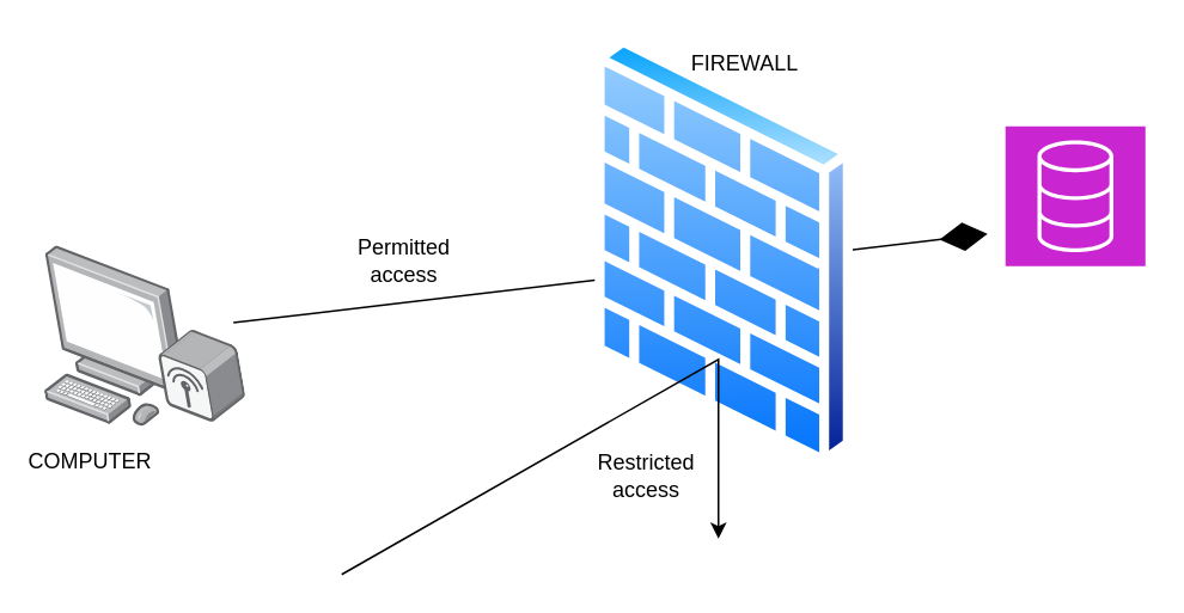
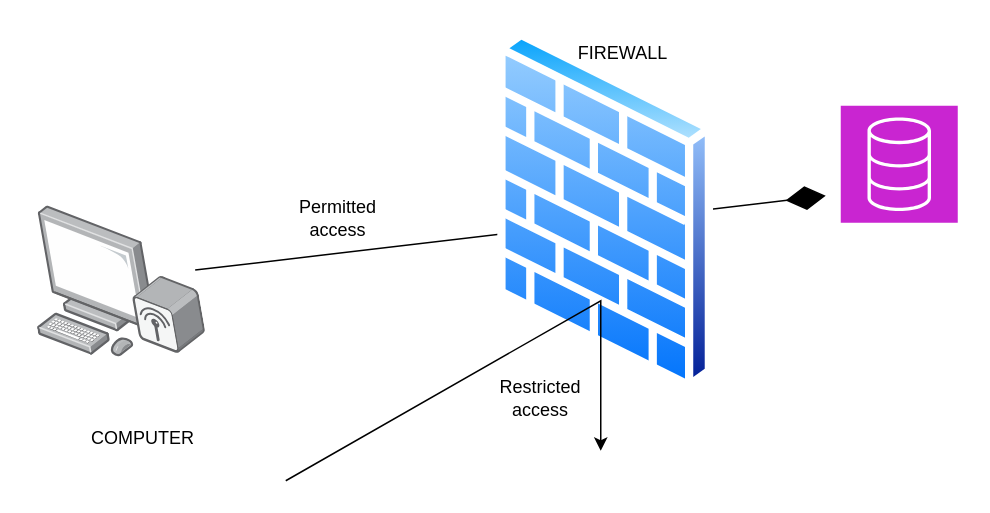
- <mxCell id="8" value="COMPUTER" style="text;html=1;strokeColor=none;fillColor=none;align=center;verticalAlign=middle;whiteSpace=wrap;rounded=0;" vertex="1" parent="1"><mxGeometry x="20" y="242" width="60" height="30" as="geometry" /></mxCell>
+ <mxCell id="8" value="COMPUTER" style="text;html=1;strokeColor=none;fillColor=none;align=center;verticalAlign=middle;whiteSpace=wrap;rounded=0;" vertex="1" parent="1"><mxGeometry x="65" y="277" width="60" height="30" as="geometry" /></mxCell>
